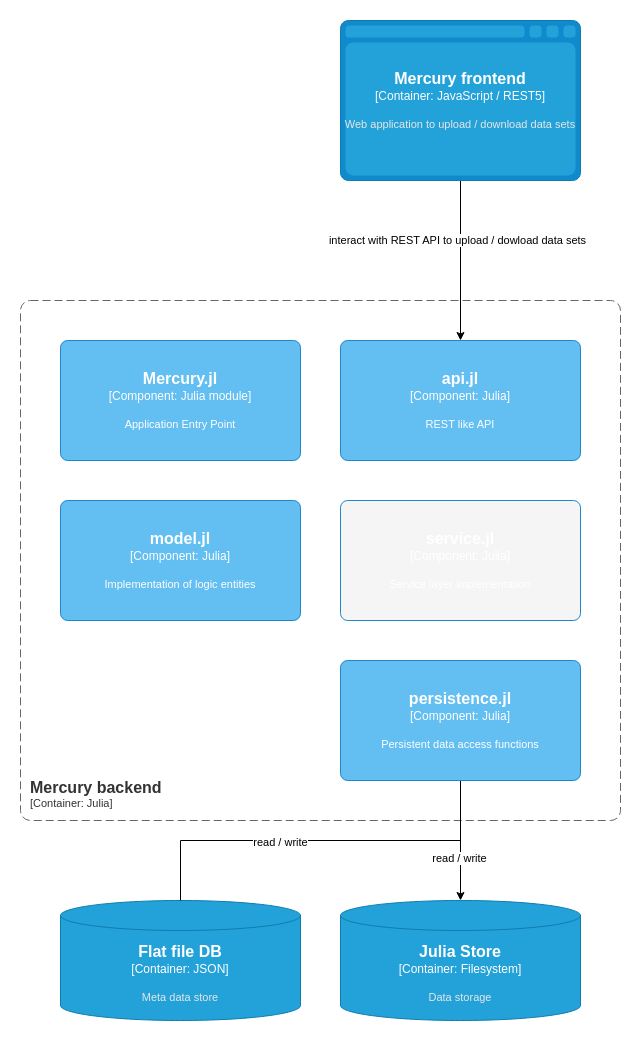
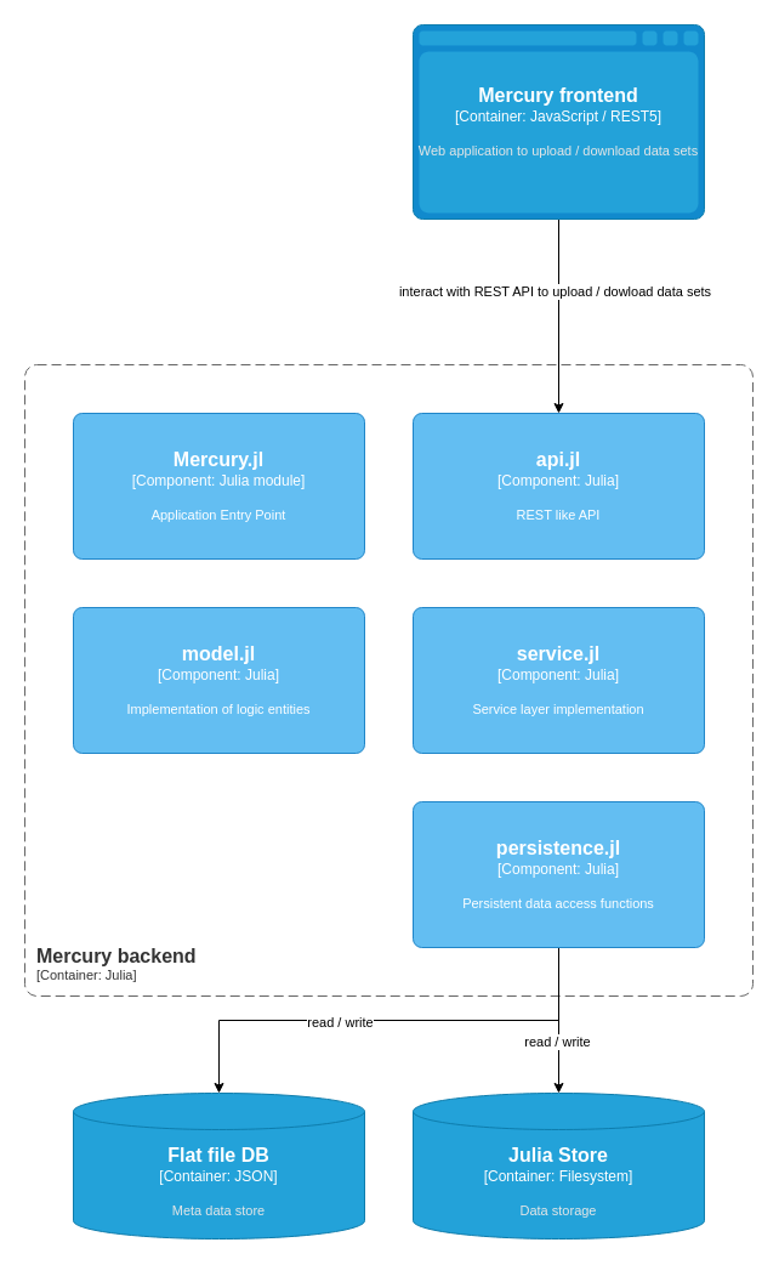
- <mxCell id="10" value="&lt;font style=&quot;font-size: 16px&quot;&gt;&lt;b&gt;service.jl&lt;/b&gt;&lt;/font&gt;&lt;div&gt;[Component: Julia]&lt;/div&gt;&lt;br&gt;&lt;div&gt;&lt;font style=&quot;font-size: 11px&quot;&gt;Service layer implementation&lt;/font&gt;&lt;/div&gt;" style="rounded=1;whiteSpace=wrap;html=1;labelBackgroundColor=none;fillColor=#f5f5f5;fontColor=#ffffff;align=center;arcSize=6;strokeColor=#2086C9;metaEdit=1;resizable=0;points=[[0.25,0,0],[0.5,0,0],[0.75,0,0],[1,0.25,0],[1,0.5,0],[1,0.75,0],[0.75,1,0],[0.5,1,0],[0.25,1,0],[0,0.75,0],[0,0.5,0],[0,0.25,0]];" parent="1" vertex="1"><mxGeometry x="340" y="500" width="240" height="120" as="geometry" /></mxCell>
+ <mxCell id="10" value="&lt;font style=&quot;font-size: 16px&quot;&gt;&lt;b&gt;service.jl&lt;/b&gt;&lt;/font&gt;&lt;div&gt;[Component: Julia]&lt;/div&gt;&lt;br&gt;&lt;div&gt;&lt;font style=&quot;font-size: 11px&quot;&gt;Service layer implementation&lt;/font&gt;&lt;/div&gt;" style="rounded=1;whiteSpace=wrap;html=1;labelBackgroundColor=none;fillColor=#63BEF2;fontColor=#ffffff;align=center;arcSize=6;strokeColor=#2086C9;metaEdit=1;resizable=0;points=[[0.25,0,0],[0.5,0,0],[0.75,0,0],[1,0.25,0],[1,0.5,0],[1,0.75,0],[0.75,1,0],[0.5,1,0],[0.25,1,0],[0,0.75,0],[0,0.5,0],[0,0.25,0]];" parent="1" vertex="1"><mxGeometry x="340" y="500" width="240" height="120" as="geometry" /></mxCell>
- <mxCell id="12" style="edgeStyle=orthogonalEdgeStyle;rounded=0;orthogonalLoop=1;jettySize=auto;html=1;entryX=0.5;entryY=0;entryDx=0;entryDy=0;entryPerimeter=0;exitX=0.5;exitY=1;exitDx=0;exitDy=0;exitPerimeter=0;endArrow=none;" parent="1" source="16" target="6" edge="1"><mxGeometry relative="1" as="geometry"><mxPoint x="460" y="1050" as="sourcePoint" /></mxGeometry></mxCell>
+ <mxCell id="12" style="edgeStyle=orthogonalEdgeStyle;rounded=0;orthogonalLoop=1;jettySize=auto;html=1;entryX=0.5;entryY=0;entryDx=0;entryDy=0;entryPerimeter=0;exitX=0.5;exitY=1;exitDx=0;exitDy=0;exitPerimeter=0;" parent="1" source="16" target="6" edge="1"><mxGeometry relative="1" as="geometry"><mxPoint x="460" y="1050" as="sourcePoint" /></mxGeometry></mxCell>
